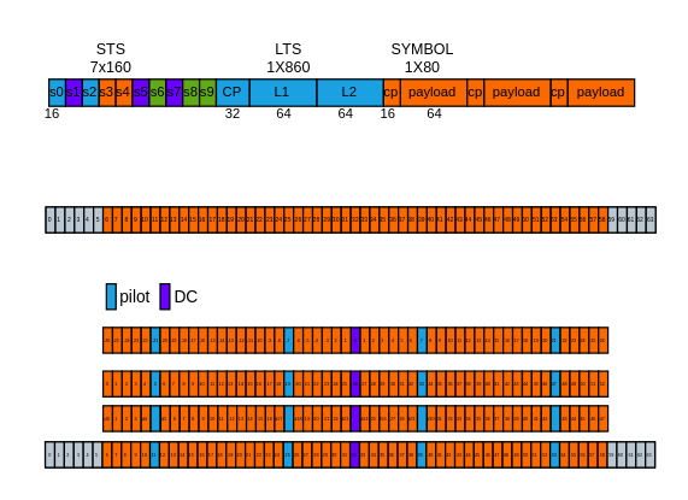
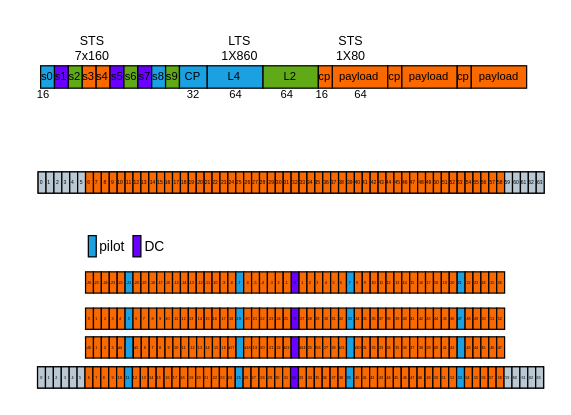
- <mxCell id="23" value="&lt;font color=&quot;#000000&quot; style=&quot;font-size: 10px;&quot;&gt;SYMBOL&lt;br style=&quot;font-size: 10px;&quot;&gt;1X80&lt;br style=&quot;font-size: 10px;&quot;&gt;&lt;/font&gt;" style="text;html=1;align=center;verticalAlign=middle;resizable=0;points=[];autosize=1;strokeColor=none;fillColor=none;fontSize=10;" vertex="1" parent="1"><mxGeometry x="249.861" y="20" width="60" height="36" as="geometry" /></mxCell>
+ <mxCell id="23" value="&lt;font color=&quot;#000000&quot; style=&quot;font-size: 10px;&quot;&gt;STS&lt;br style=&quot;font-size: 10px;&quot;&gt;1X80&lt;br style=&quot;font-size: 10px;&quot;&gt;&lt;/font&gt;" style="text;html=1;align=center;verticalAlign=middle;resizable=0;points=[];autosize=1;strokeColor=none;fillColor=none;fontSize=10;" vertex="1" parent="1"><mxGeometry x="249.861" y="20" width="60" height="36" as="geometry" /></mxCell>
- <mxCell id="4" value="s2" style="rounded=0;whiteSpace=wrap;html=1;fillColor=#1ba1e2;fontColor=#000000;strokeColor=#000000;fontSize=9;" vertex="1" parent="1"><mxGeometry x="54.229" y="52.069" width="11.114" height="17.931" as="geometry" /></mxCell>
+ <mxCell id="4" value="s2" style="rounded=0;whiteSpace=wrap;html=1;fillColor=#60a917;fontColor=#000000;strokeColor=#000000;fontSize=9;" vertex="1" parent="1"><mxGeometry x="54.229" y="52.069" width="11.114" height="17.931" as="geometry" /></mxCell>
- <mxCell id="10" value="s8" style="rounded=0;whiteSpace=wrap;html=1;fillColor=#60a917;fontColor=#000000;strokeColor=#000000;fontSize=9;" vertex="1" parent="1"><mxGeometry x="120.914" y="52.069" width="11.114" height="17.931" as="geometry" /></mxCell>
+ <mxCell id="10" value="s8" style="rounded=0;whiteSpace=wrap;html=1;fillColor=#1ba1e2;fontColor=#000000;strokeColor=#000000;fontSize=9;" vertex="1" parent="1"><mxGeometry x="120.914" y="52.069" width="11.114" height="17.931" as="geometry" /></mxCell>
- <mxCell id="14" value="L1" style="rounded=0;whiteSpace=wrap;html=1;fillColor=#1ba1e2;fontColor=#000000;strokeColor=#000000;fontSize=9;" vertex="1" parent="1"><mxGeometry x="165.371" y="52.069" width="44.457" height="17.931" as="geometry" /></mxCell>
+ <mxCell id="14" value="L4" style="rounded=0;whiteSpace=wrap;html=1;fillColor=#1ba1e2;fontColor=#000000;strokeColor=#000000;fontSize=9;" vertex="1" parent="1"><mxGeometry x="165.371" y="52.069" width="44.457" height="17.931" as="geometry" /></mxCell>
- <mxCell id="13" value="L2" style="rounded=0;whiteSpace=wrap;html=1;fillColor=#1ba1e2;fontColor=#000000;strokeColor=#000000;fontSize=9;" vertex="1" parent="1"><mxGeometry x="209.829" y="52.069" width="44.457" height="17.931" as="geometry" /></mxCell>
+ <mxCell id="13" value="L2" style="rounded=0;whiteSpace=wrap;html=1;fillColor=#60a917;fontColor=#000000;strokeColor=#000000;fontSize=9;" vertex="1" parent="1"><mxGeometry x="209.829" y="52.069" width="44.457" height="17.931" as="geometry" /></mxCell>
